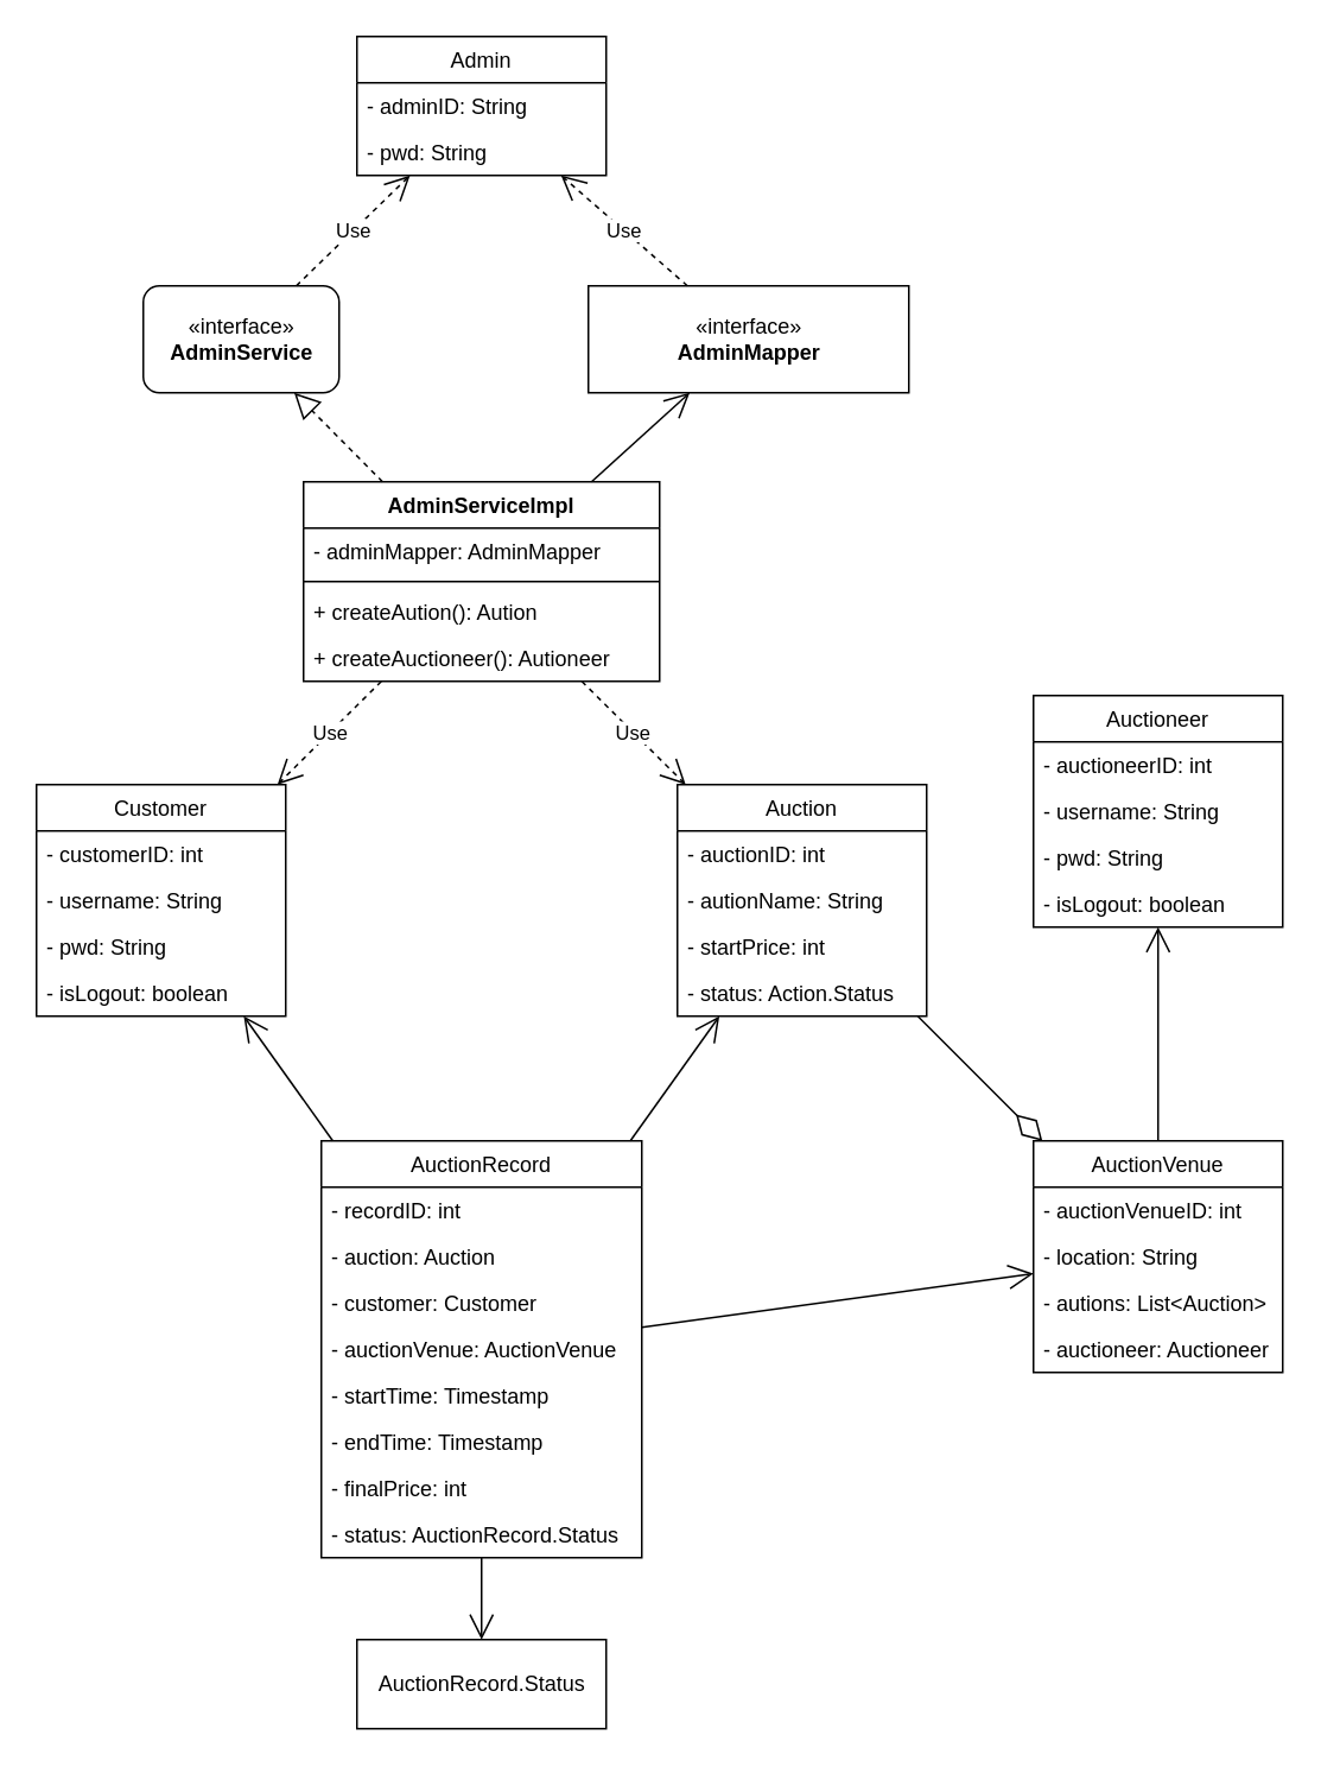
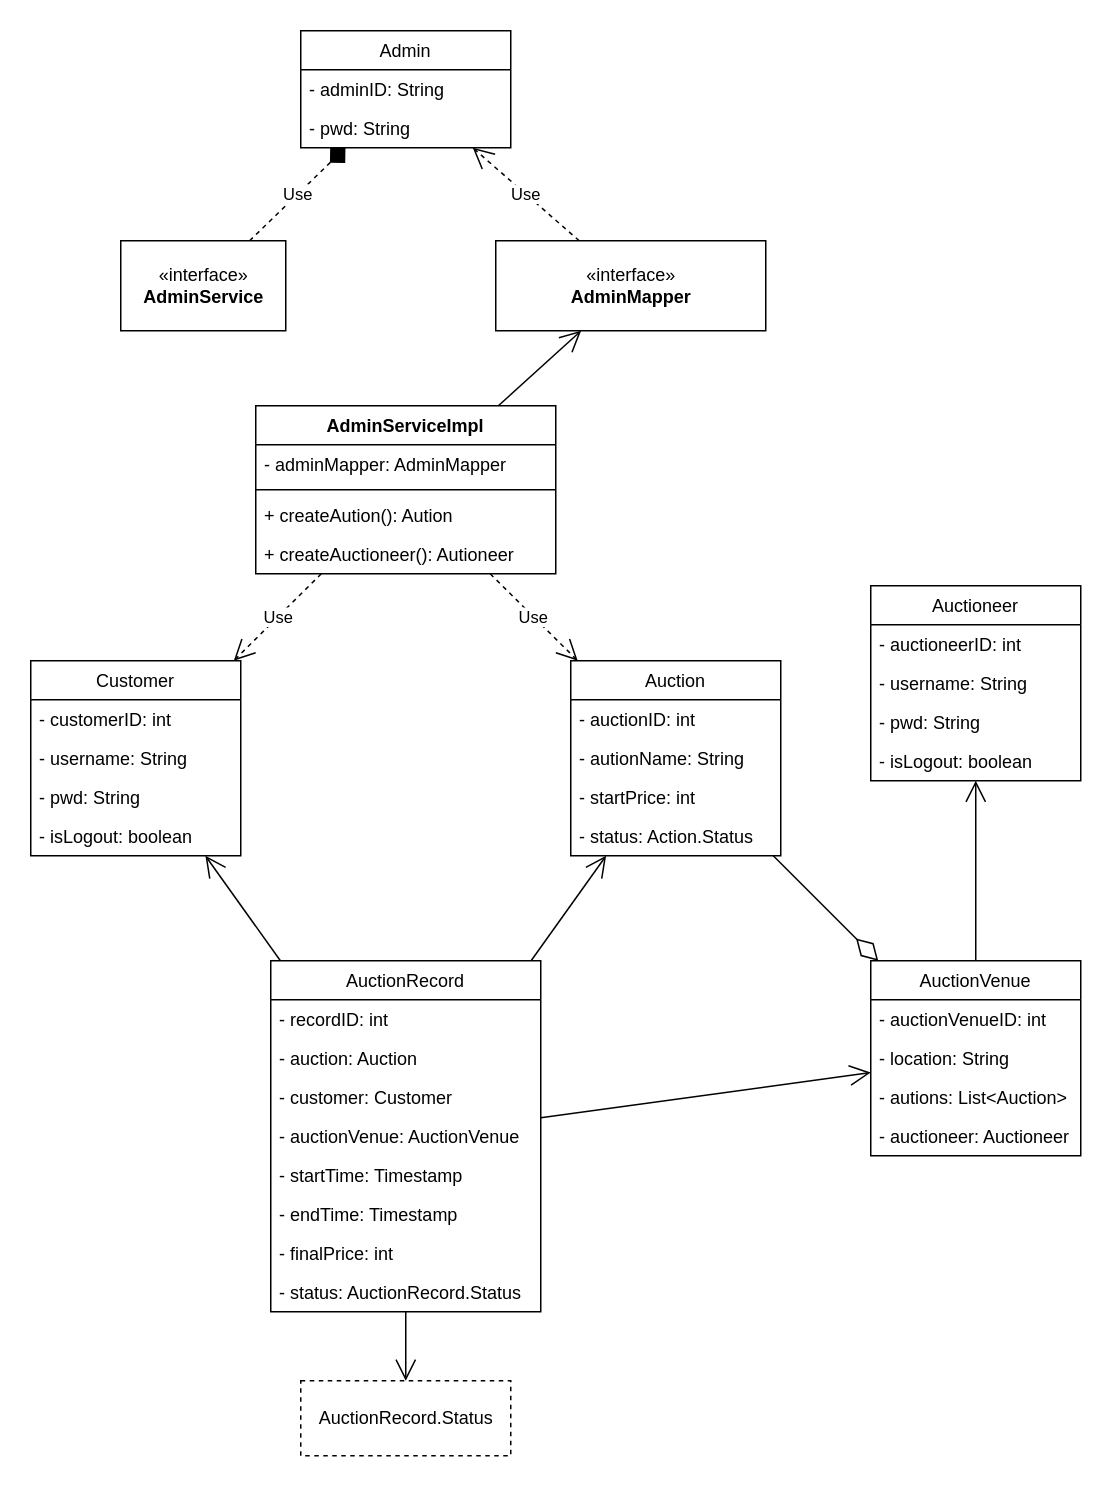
- <mxCell id="53" value="Use" style="endArrow=open;endSize=12;dashed=1;html=1;rounded=0;jumpSize=6;" parent="1" source="46" target="7" edge="1"><mxGeometry width="160" relative="1" as="geometry"><mxPoint y="270" as="sourcePoint" x="-20" /><mxPoint x="140" y="270" as="targetPoint" /></mxGeometry></mxCell>
+ <mxCell id="53" value="Use" style="endArrow=diamond;endSize=12;dashed=1;html=1;rounded=0;jumpSize=6;" parent="1" source="46" target="7" edge="1"><mxGeometry width="160" relative="1" as="geometry"><mxPoint y="270" as="sourcePoint" x="-20" /><mxPoint x="140" y="270" as="targetPoint" /></mxGeometry></mxCell>
- <mxCell id="46" value="«interface»&lt;br&gt;&lt;b&gt;AdminService&lt;/b&gt;" style="html=1;rounded=1;" parent="1" vertex="1"><mxGeometry x="80" y="160" width="110" height="60" as="geometry" /></mxCell>
+ <mxCell id="46" value="«interface»&lt;br&gt;&lt;b&gt;AdminService&lt;/b&gt;" style="html=1;" parent="1" vertex="1"><mxGeometry x="80" y="160" width="110" height="60" as="geometry" /></mxCell>
- <mxCell id="48" value="" style="endArrow=block;dashed=1;endFill=0;endSize=12;html=1;rounded=0;jumpSize=6;" parent="1" source="41" target="46" edge="1"><mxGeometry width="160" relative="1" as="geometry"><mxPoint x="40" y="300" as="sourcePoint" /><mxPoint x="200" y="300" as="targetPoint" /></mxGeometry></mxCell>
- <mxCell id="38" value="&lt;span style=&quot;text-align: left;&quot;&gt;AuctionRecord.Status&lt;/span&gt;" style="html=1;" parent="1" vertex="1"><mxGeometry x="200" y="920" width="140" height="50" as="geometry" /></mxCell>
+ <mxCell id="38" value="&lt;span style=&quot;text-align: left;&quot;&gt;AuctionRecord.Status&lt;/span&gt;" style="html=1;dashed=1;" parent="1" vertex="1"><mxGeometry x="200" y="920" width="140" height="50" as="geometry" /></mxCell>
